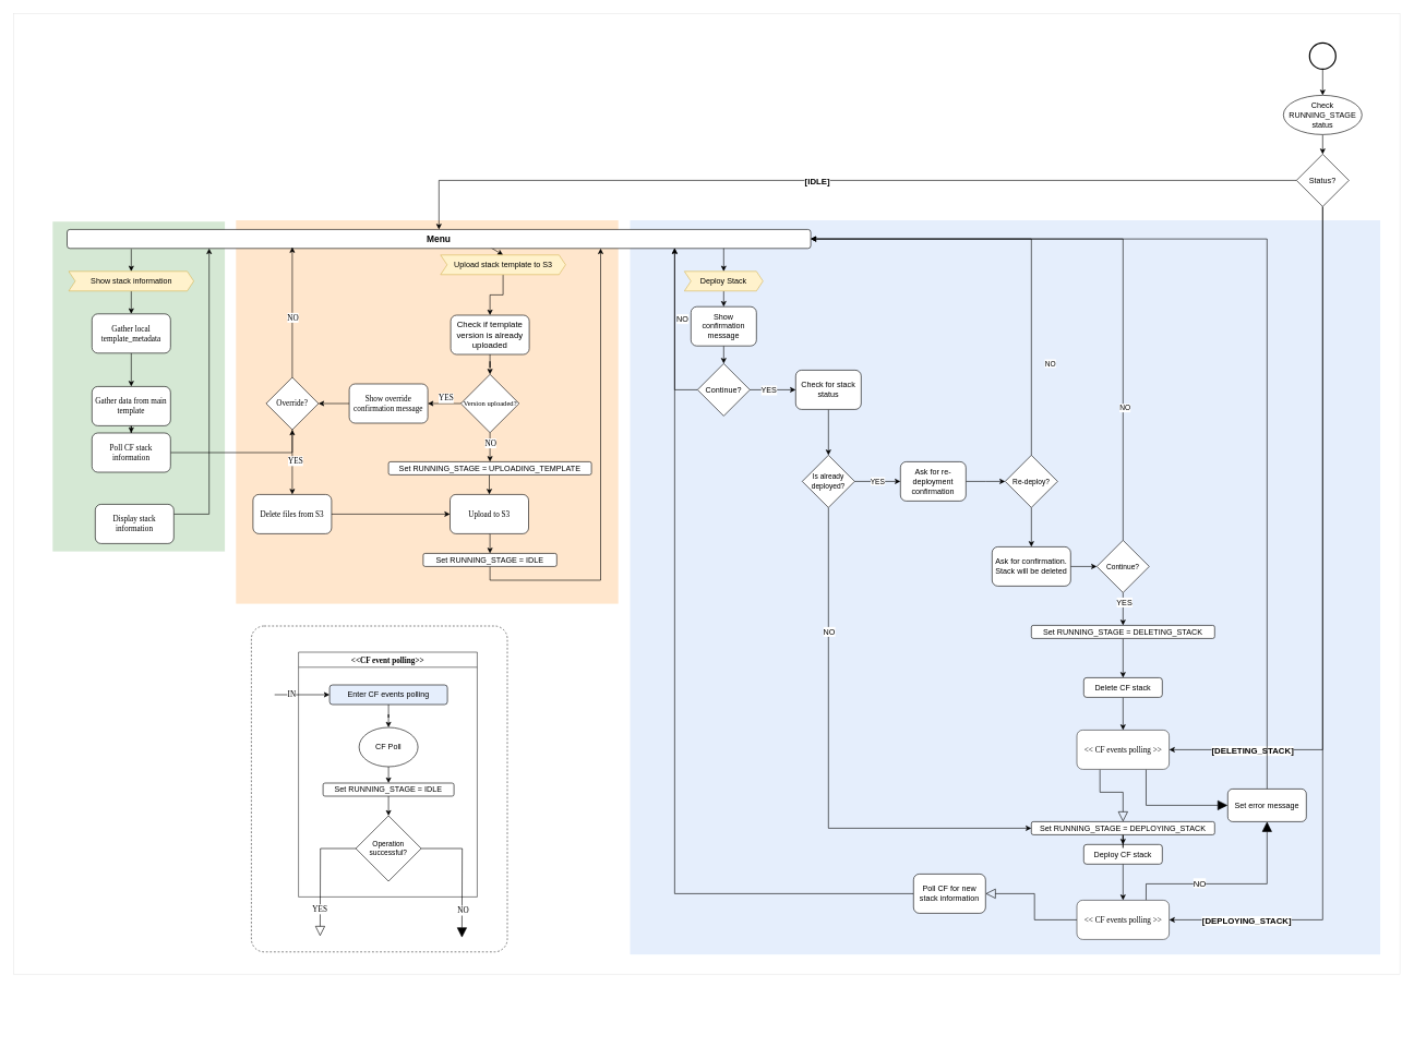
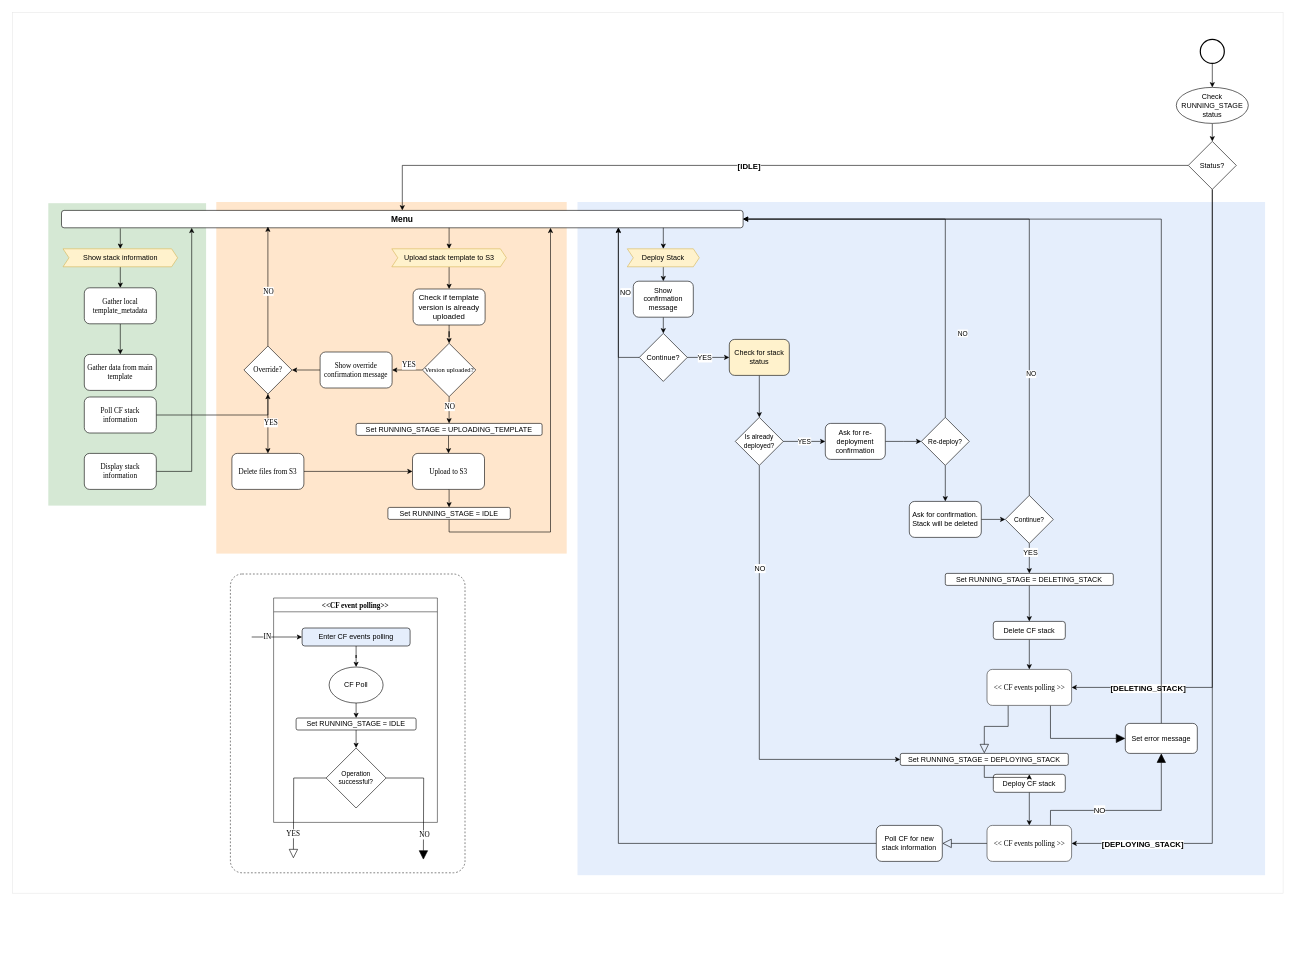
- <mxCell id="72" value="Upload stack template to S3" style="shape=step;perimeter=stepPerimeter;whiteSpace=wrap;html=1;fixedSize=1;fontSize=12;size=10;fillColor=#fff2cc;strokeColor=#d6b656;" vertex="1" parent="6"><mxGeometry x="672.5" y="389" width="191" height="30" as="geometry" /></mxCell>
+ <mxCell id="72" value="Upload stack template to S3" style="shape=step;perimeter=stepPerimeter;whiteSpace=wrap;html=1;fixedSize=1;fontSize=12;size=10;fillColor=#fff2cc;strokeColor=#d6b656;" vertex="1" parent="6"><mxGeometry x="652.5" y="414" width="191" height="30" as="geometry" /></mxCell>
- <mxCell id="24" value="Check for stack status" style="rounded=1;whiteSpace=wrap;html=1;" vertex="1" parent="6"><mxGeometry x="1215" y="565" width="100" height="60" as="geometry" /></mxCell>
+ <mxCell id="24" value="Check for stack status" style="rounded=1;whiteSpace=wrap;html=1;fillColor=#fff2cc;" vertex="1" parent="6"><mxGeometry x="1215" y="565" width="100" height="60" as="geometry" /></mxCell>
- <mxCell id="99" value="" style="edgeStyle=orthogonalEdgeStyle;rounded=0;comic=0;orthogonalLoop=1;jettySize=auto;html=1;startArrow=none;startFill=0;endArrow=classic;endFill=1;fontFamily=Tahoma;fontSize=12;" edge="1" parent="6" source="100" target="102"><mxGeometry relative="1" as="geometry" /></mxCell>
- <mxCell id="104" value="Display stack information" style="rounded=1;whiteSpace=wrap;html=1;glass=0;fontFamily=Tahoma;fontSize=12;" vertex="1" parent="6"><mxGeometry x="145" y="770" width="120" height="60" as="geometry" /></mxCell>
+ <mxCell id="104" value="Display stack information" style="rounded=1;whiteSpace=wrap;html=1;glass=0;fontFamily=Tahoma;fontSize=12;" vertex="1" parent="6"><mxGeometry x="140" y="755" width="120" height="60" as="geometry" /></mxCell>
- <mxCell id="51" value="Set RUNNING_STAGE = DEPLOYING_STACK" style="rounded=1;whiteSpace=wrap;html=1;fontSize=12;" vertex="1" parent="6"><mxGeometry x="1575" y="1255" width="280" height="20" as="geometry" /></mxCell>
+ <mxCell id="51" value="Set RUNNING_STAGE = DEPLOYING_STACK" style="rounded=1;whiteSpace=wrap;html=1;fontSize=12;" vertex="1" parent="6"><mxGeometry x="1500" y="1255" width="280" height="20" as="geometry" /></mxCell>
- <mxCell id="60" value="Poll CF for new stack information" style="rounded=1;whiteSpace=wrap;html=1;fontSize=12;" vertex="1" parent="6"><mxGeometry x="1395" y="1335" width="110" height="60" as="geometry" /></mxCell>
+ <mxCell id="60" value="Poll CF for new stack information" style="rounded=1;whiteSpace=wrap;html=1;fontSize=12;" vertex="1" parent="6"><mxGeometry x="1460" y="1375" width="110" height="60" as="geometry" /></mxCell>
